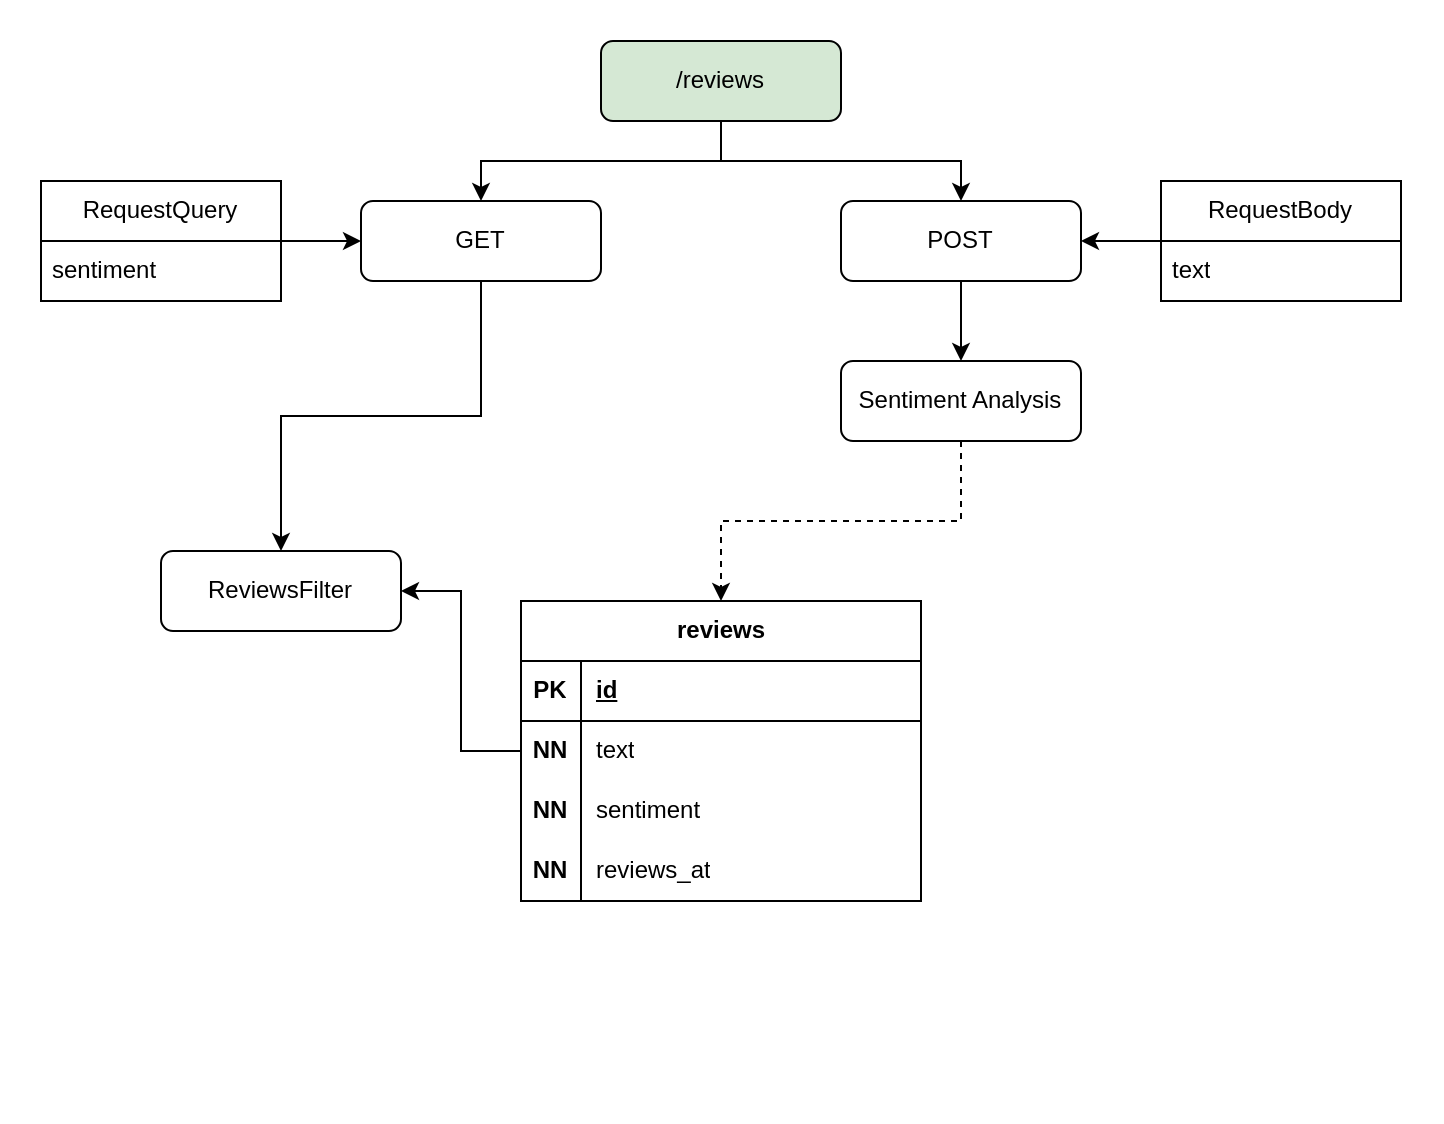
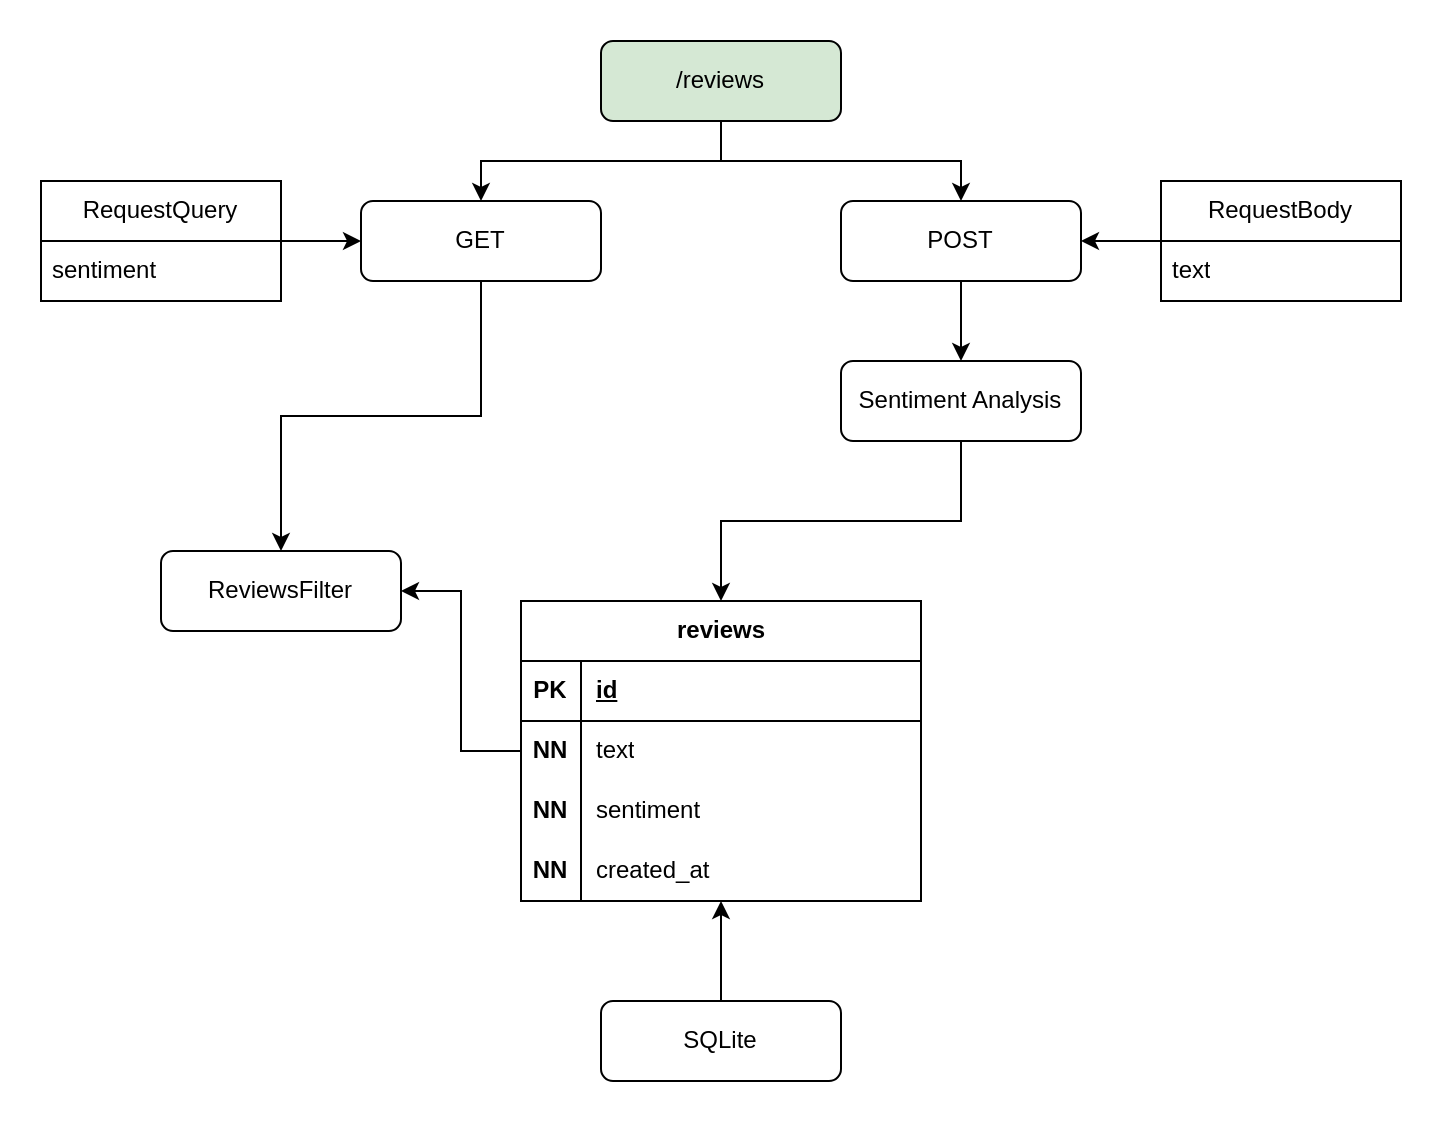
- <mxCell id="31" style="edgeStyle=orthogonalEdgeStyle;rounded=0;orthogonalLoop=1;jettySize=auto;html=1;dashed=1;" edge="1" parent="1" source="32" target="12"><mxGeometry relative="1" as="geometry" /></mxCell>
+ <mxCell id="31" style="edgeStyle=orthogonalEdgeStyle;rounded=0;orthogonalLoop=1;jettySize=auto;html=1;" edge="1" parent="1" source="32" target="12"><mxGeometry relative="1" as="geometry" /></mxCell>
- <mxCell id="24" value="reviews_at" style="shape=partialRectangle;connectable=0;fillColor=none;top=0;left=0;bottom=0;right=0;align=left;spacingLeft=6;overflow=hidden;whiteSpace=wrap;html=1;" vertex="1" parent="22"><mxGeometry x="30" width="170" height="30" as="geometry"><mxRectangle width="170" height="30" as="alternateBounds" /></mxGeometry></mxCell>
+ <mxCell id="24" value="created_at" style="shape=partialRectangle;connectable=0;fillColor=none;top=0;left=0;bottom=0;right=0;align=left;spacingLeft=6;overflow=hidden;whiteSpace=wrap;html=1;" vertex="1" parent="22"><mxGeometry x="30" width="170" height="30" as="geometry"><mxRectangle width="170" height="30" as="alternateBounds" /></mxGeometry></mxCell>
+ <mxCell id="2" style="edgeStyle=orthogonalEdgeStyle;rounded=0;orthogonalLoop=1;jettySize=auto;html=1;" edge="1" parent="1" source="3" target="12"><mxGeometry relative="1" as="geometry" /></mxCell>
+ <mxCell id="3" value="SQLite" style="rounded=1;whiteSpace=wrap;html=1;" vertex="1" parent="1"><mxGeometry x="300" y="500" width="120" height="40" as="geometry" /></mxCell>
